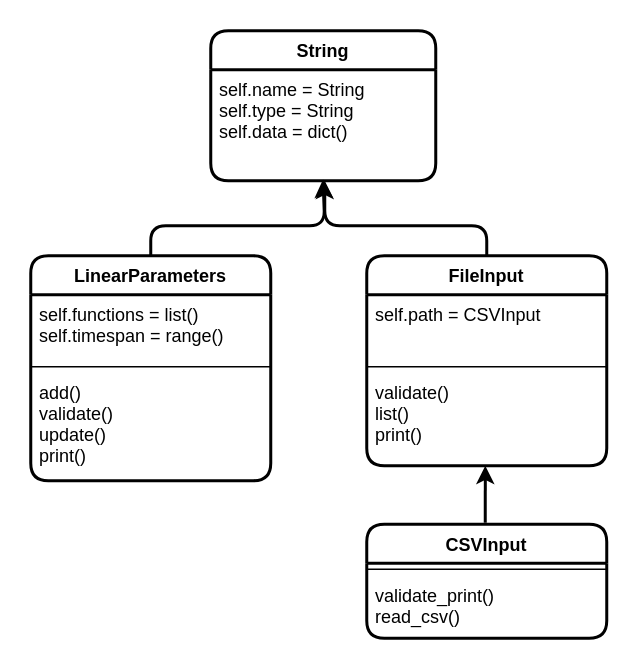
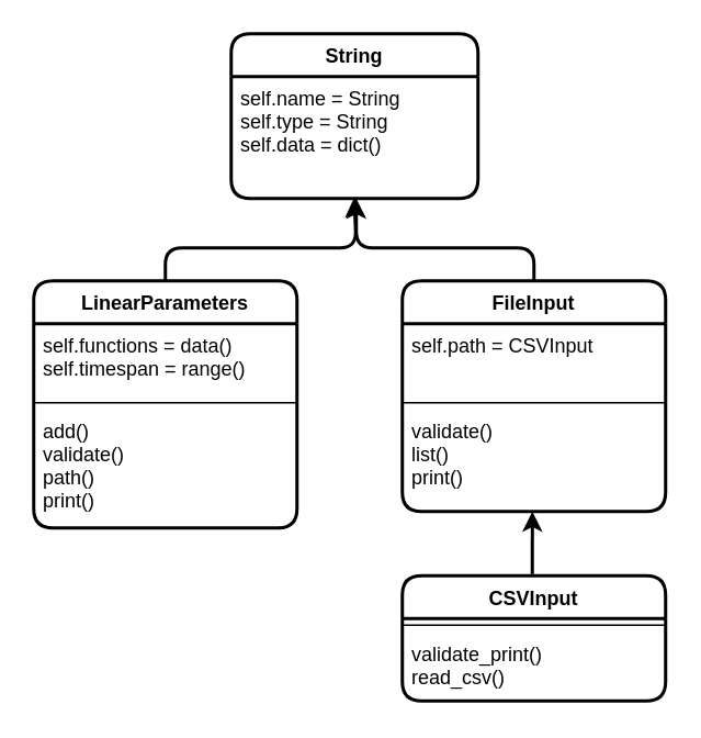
- <mxCell id="9" value="self.functions = list()&#10;self.timespan = range()" style="text;strokeColor=none;fillColor=none;align=left;verticalAlign=top;spacingLeft=4;spacingRight=4;overflow=hidden;rotatable=0;points=[[0,0.5],[1,0.5]];portConstraint=eastwest;strokeWidth=1;" vertex="1" parent="8"><mxGeometry y="26" width="160" height="44" as="geometry" /></mxCell>
+ <mxCell id="9" value="self.functions = data()&#10;self.timespan = range()" style="text;strokeColor=none;fillColor=none;align=left;verticalAlign=top;spacingLeft=4;spacingRight=4;overflow=hidden;rotatable=0;points=[[0,0.5],[1,0.5]];portConstraint=eastwest;strokeWidth=1;" vertex="1" parent="8"><mxGeometry y="26" width="160" height="44" as="geometry" /></mxCell>
- <mxCell id="11" value="add()&#10;validate()&#10;update()&#10;print()" style="text;strokeColor=none;fillColor=none;align=left;verticalAlign=top;spacingLeft=4;spacingRight=4;overflow=hidden;rotatable=0;points=[[0,0.5],[1,0.5]];portConstraint=eastwest;strokeWidth=1;" vertex="1" parent="8"><mxGeometry y="78" width="160" height="72" as="geometry" /></mxCell>
+ <mxCell id="11" value="add()&#10;validate()&#10;path()&#10;print()" style="text;strokeColor=none;fillColor=none;align=left;verticalAlign=top;spacingLeft=4;spacingRight=4;overflow=hidden;rotatable=0;points=[[0,0.5],[1,0.5]];portConstraint=eastwest;strokeWidth=1;" vertex="1" parent="8"><mxGeometry y="78" width="160" height="72" as="geometry" /></mxCell>
